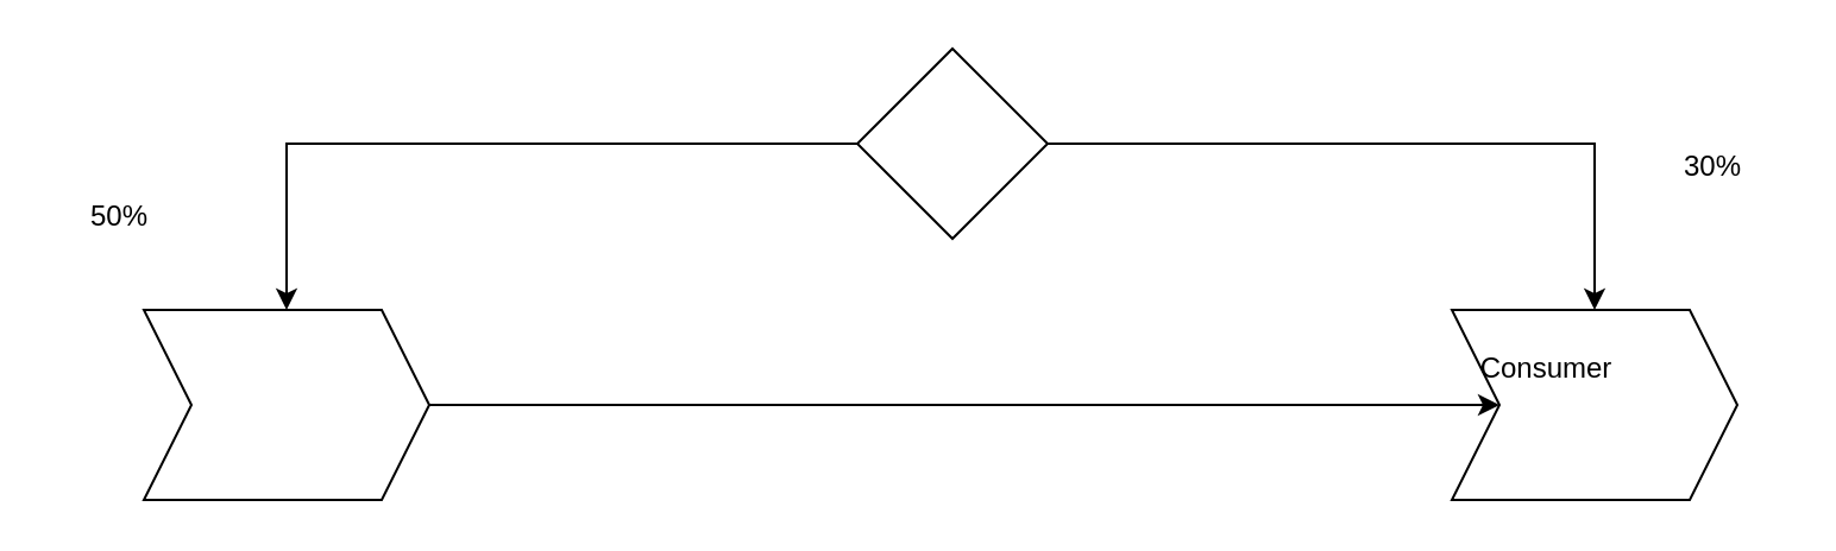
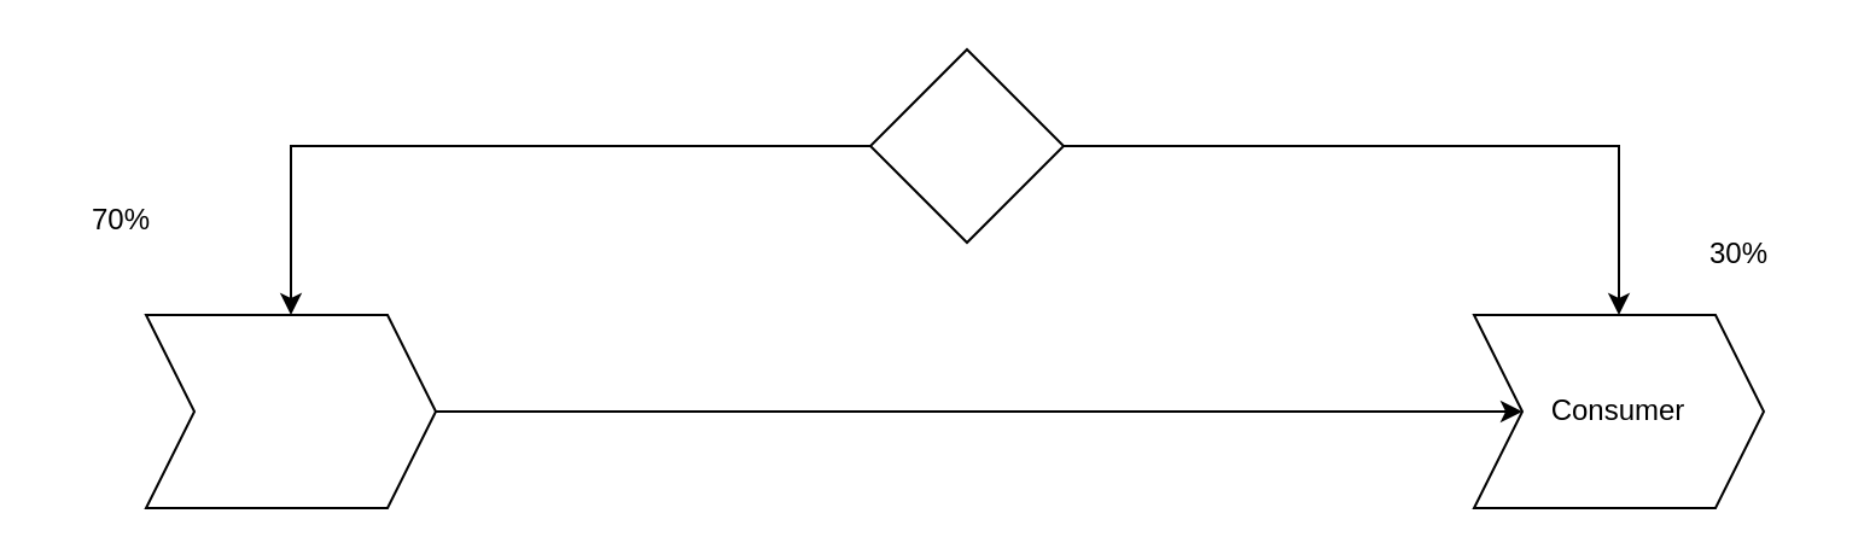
- <mxCell id="9" value="30%" style="text;html=1;strokeColor=none;fillColor=none;align=center;verticalAlign=middle;whiteSpace=wrap;rounded=0;" vertex="1" parent="1"><mxGeometry x="690" y="55" width="60" height="30" as="geometry" /></mxCell>
+ <mxCell id="9" value="30%" style="text;html=1;strokeColor=none;fillColor=none;align=center;verticalAlign=middle;whiteSpace=wrap;rounded=0;" vertex="1" parent="1"><mxGeometry x="690" y="90" width="60" height="30" as="geometry" /></mxCell>
- <mxCell id="10" value="50%" style="text;html=1;strokeColor=none;fillColor=none;align=center;verticalAlign=middle;whiteSpace=wrap;rounded=0;" vertex="1" parent="1"><mxGeometry x="20" y="76" width="60" height="30" as="geometry" /></mxCell>
+ <mxCell id="10" value="70%" style="text;html=1;strokeColor=none;fillColor=none;align=center;verticalAlign=middle;whiteSpace=wrap;rounded=0;" vertex="1" parent="1"><mxGeometry x="20" y="76" width="60" height="30" as="geometry" /></mxCell>
- <mxCell id="8" value="Consumer" style="text;html=1;strokeColor=none;fillColor=none;align=center;verticalAlign=middle;whiteSpace=wrap;rounded=0;" vertex="1" parent="1"><mxGeometry x="620" y="140" width="60" height="30" as="geometry" /></mxCell>
+ <mxCell id="8" value="Consumer" style="text;html=1;strokeColor=none;fillColor=none;align=center;verticalAlign=middle;whiteSpace=wrap;rounded=0;" vertex="1" parent="1"><mxGeometry x="640" y="155" width="60" height="30" as="geometry" /></mxCell>
